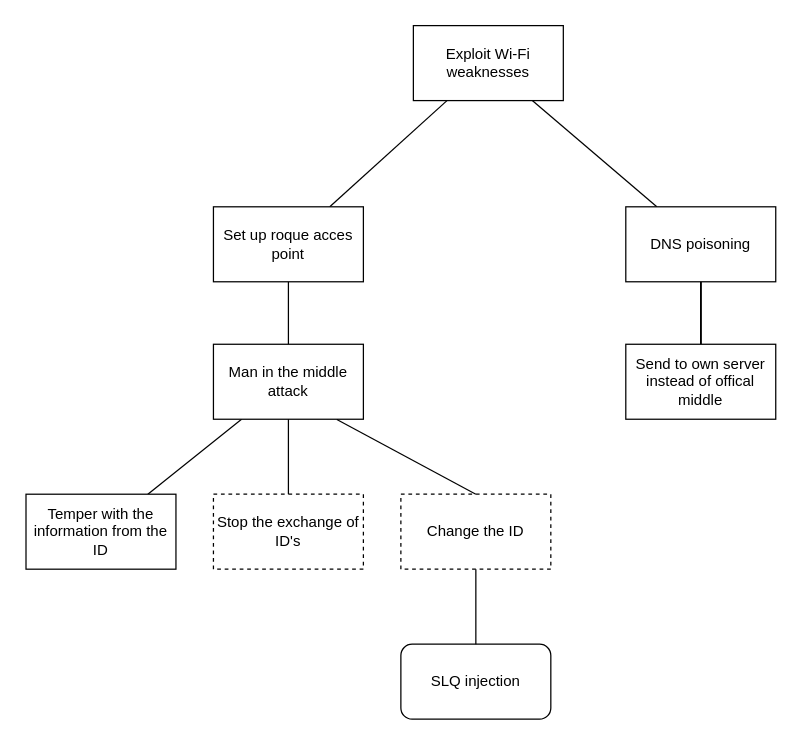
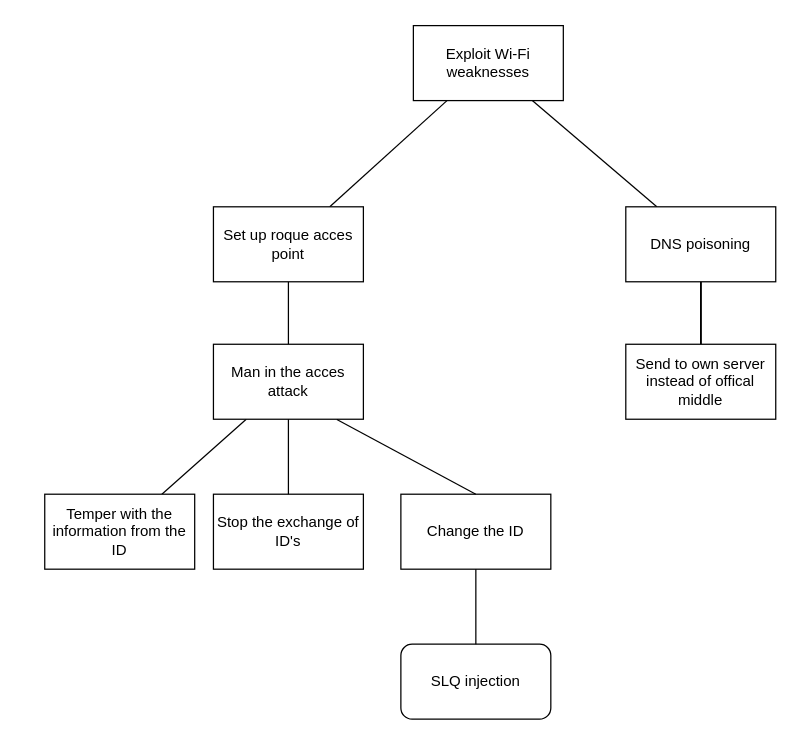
- <mxCell id="14" value="Man in the middle attack" style="rounded=0;whiteSpace=wrap;html=1;" parent="1" vertex="1"><mxGeometry x="170" y="275" width="120" height="60" as="geometry" /></mxCell>
+ <mxCell id="14" value="Man in the acces attack" style="rounded=0;whiteSpace=wrap;html=1;" parent="1" vertex="1"><mxGeometry x="170" y="275" width="120" height="60" as="geometry" /></mxCell>
- <mxCell id="15" value="Temper with the information from the ID" style="rounded=0;whiteSpace=wrap;html=1;" parent="1" vertex="1"><mxGeometry y="395" width="120" height="60" as="geometry" x="20" /></mxCell>
+ <mxCell id="15" value="Temper with the information from the ID" style="rounded=0;whiteSpace=wrap;html=1;" parent="1" vertex="1"><mxGeometry x="35" y="395" width="120" height="60" as="geometry" /></mxCell>
- <mxCell id="16" value="Stop the exchange of ID's" style="rounded=0;whiteSpace=wrap;html=1;dashed=1;" parent="1" vertex="1"><mxGeometry x="170" y="395" width="120" height="60" as="geometry" /></mxCell>
+ <mxCell id="16" value="Stop the exchange of ID's" style="rounded=0;whiteSpace=wrap;html=1;" parent="1" vertex="1"><mxGeometry x="170" y="395" width="120" height="60" as="geometry" /></mxCell>
- <mxCell id="18" value="Change the ID" style="rounded=0;whiteSpace=wrap;html=1;dashed=1;" vertex="1" parent="1"><mxGeometry x="320" y="395" width="120" height="60" as="geometry" /></mxCell>
+ <mxCell id="18" value="Change the ID" style="rounded=0;whiteSpace=wrap;html=1;" vertex="1" parent="1"><mxGeometry x="320" y="395" width="120" height="60" as="geometry" /></mxCell>
